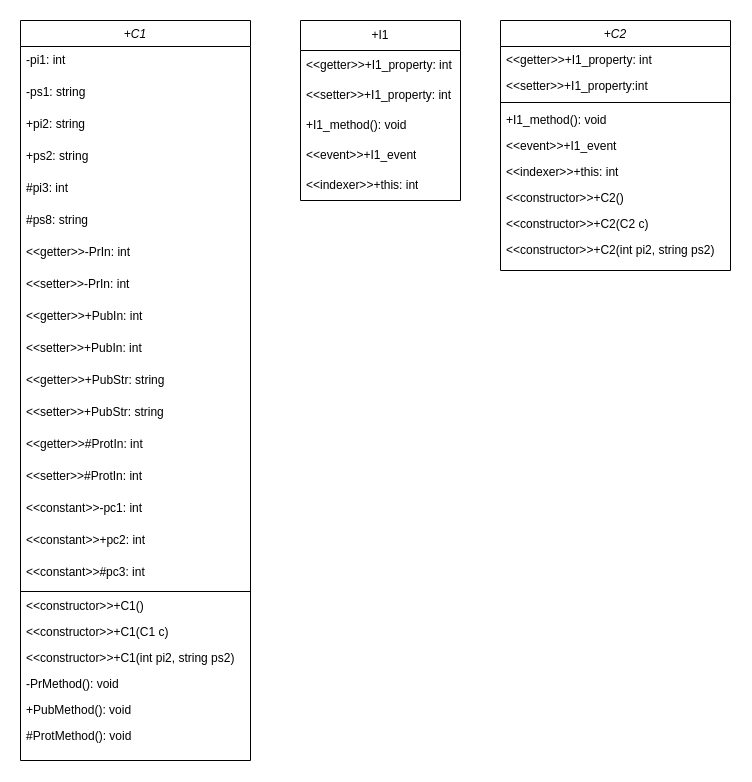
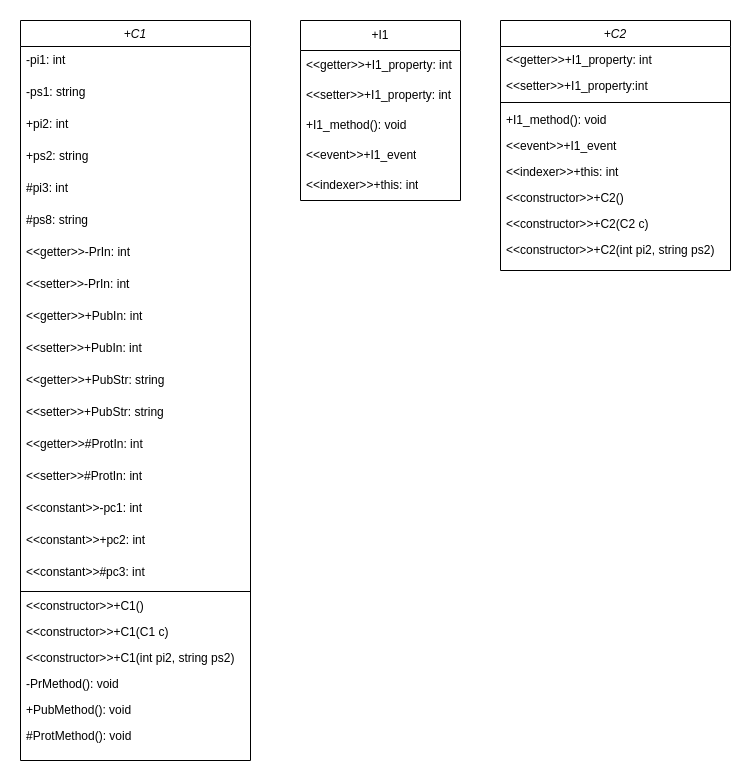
- <mxCell id="5" value="+pi2: string&#10;" style="text;align=left;verticalAlign=top;spacingLeft=4;spacingRight=4;overflow=hidden;rotatable=0;points=[[0,0.5],[1,0.5]];portConstraint=eastwest;rounded=0;shadow=0;html=0;" parent="2" vertex="1"><mxGeometry y="90" width="230" height="32" as="geometry" /></mxCell>
+ <mxCell id="5" value="+pi2: int&#10;" style="text;align=left;verticalAlign=top;spacingLeft=4;spacingRight=4;overflow=hidden;rotatable=0;points=[[0,0.5],[1,0.5]];portConstraint=eastwest;rounded=0;shadow=0;html=0;" parent="2" vertex="1"><mxGeometry y="90" width="230" height="32" as="geometry" /></mxCell>
